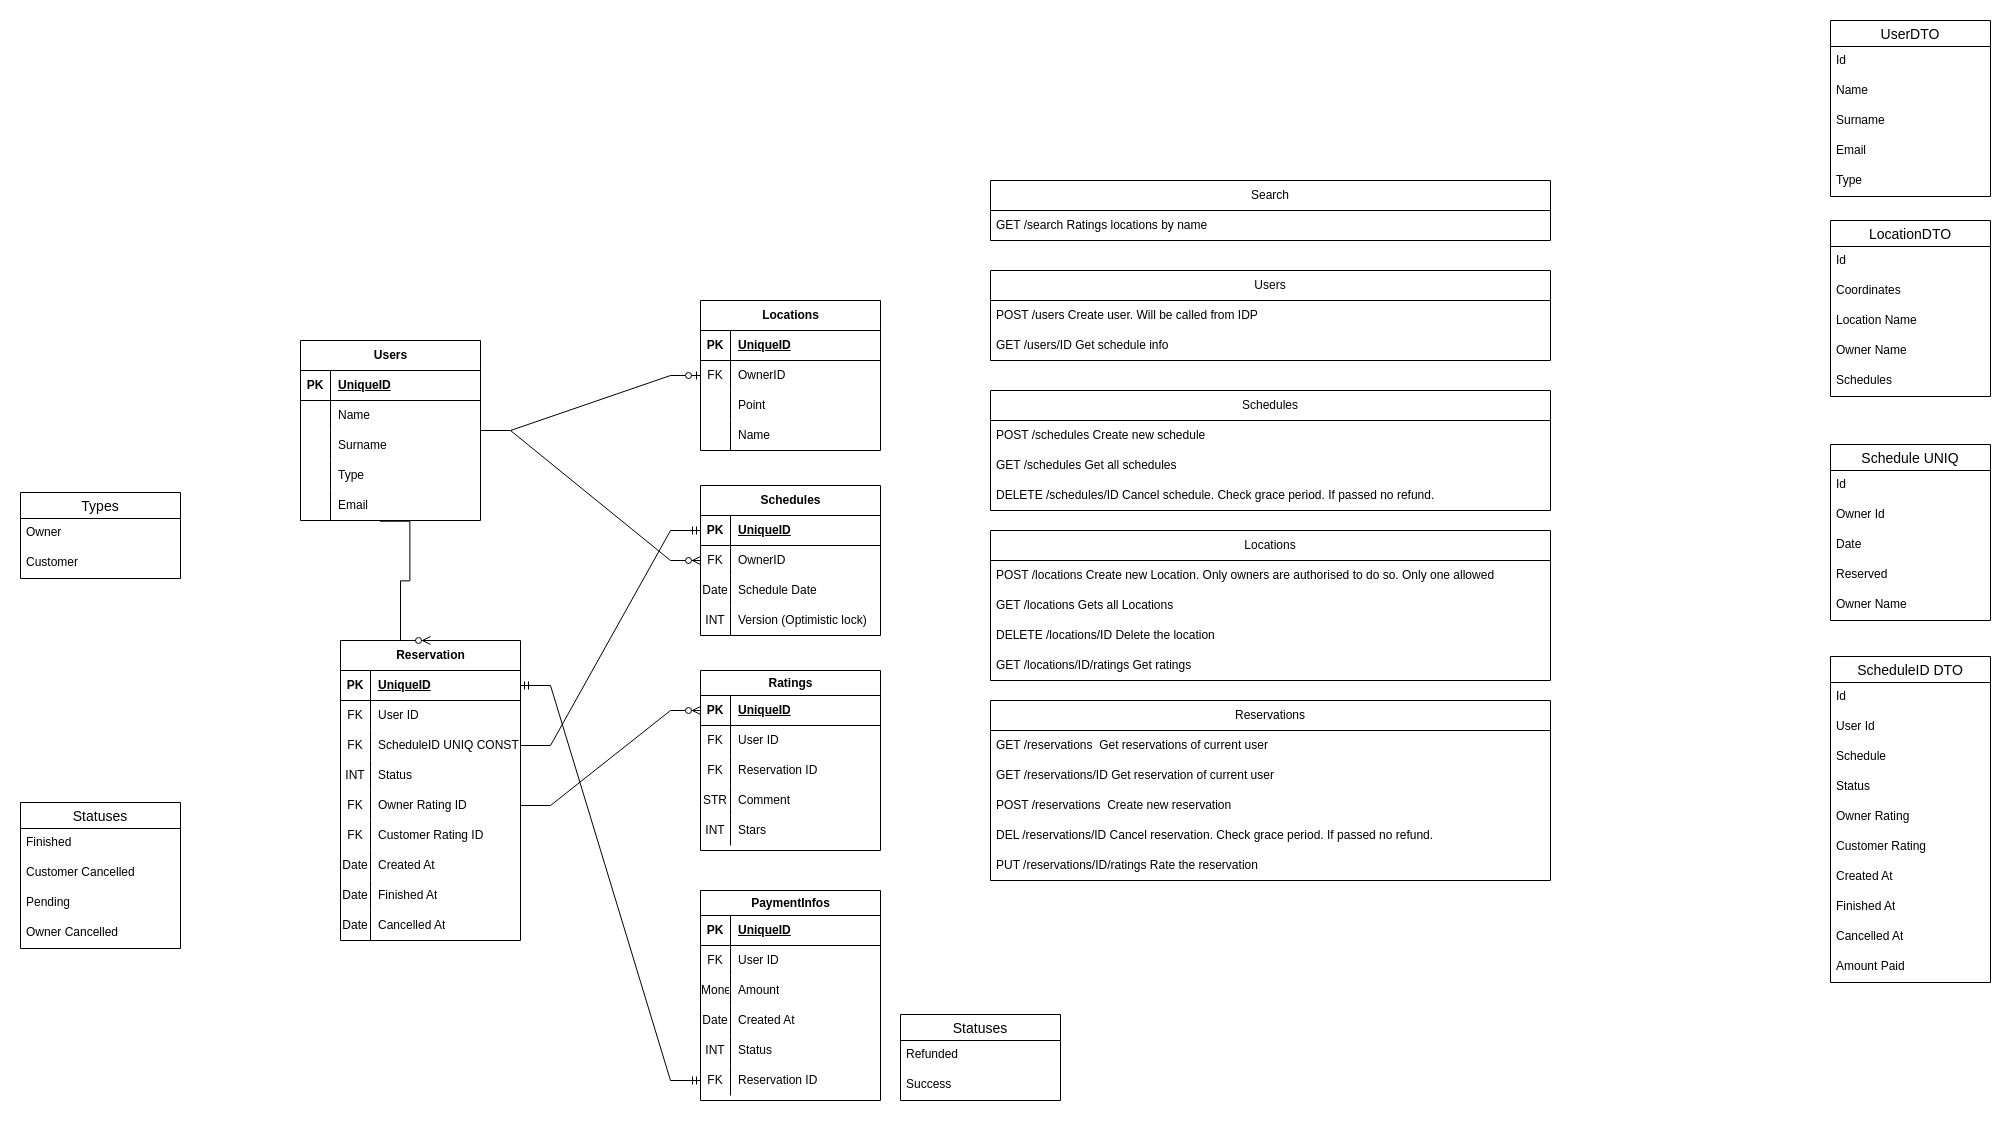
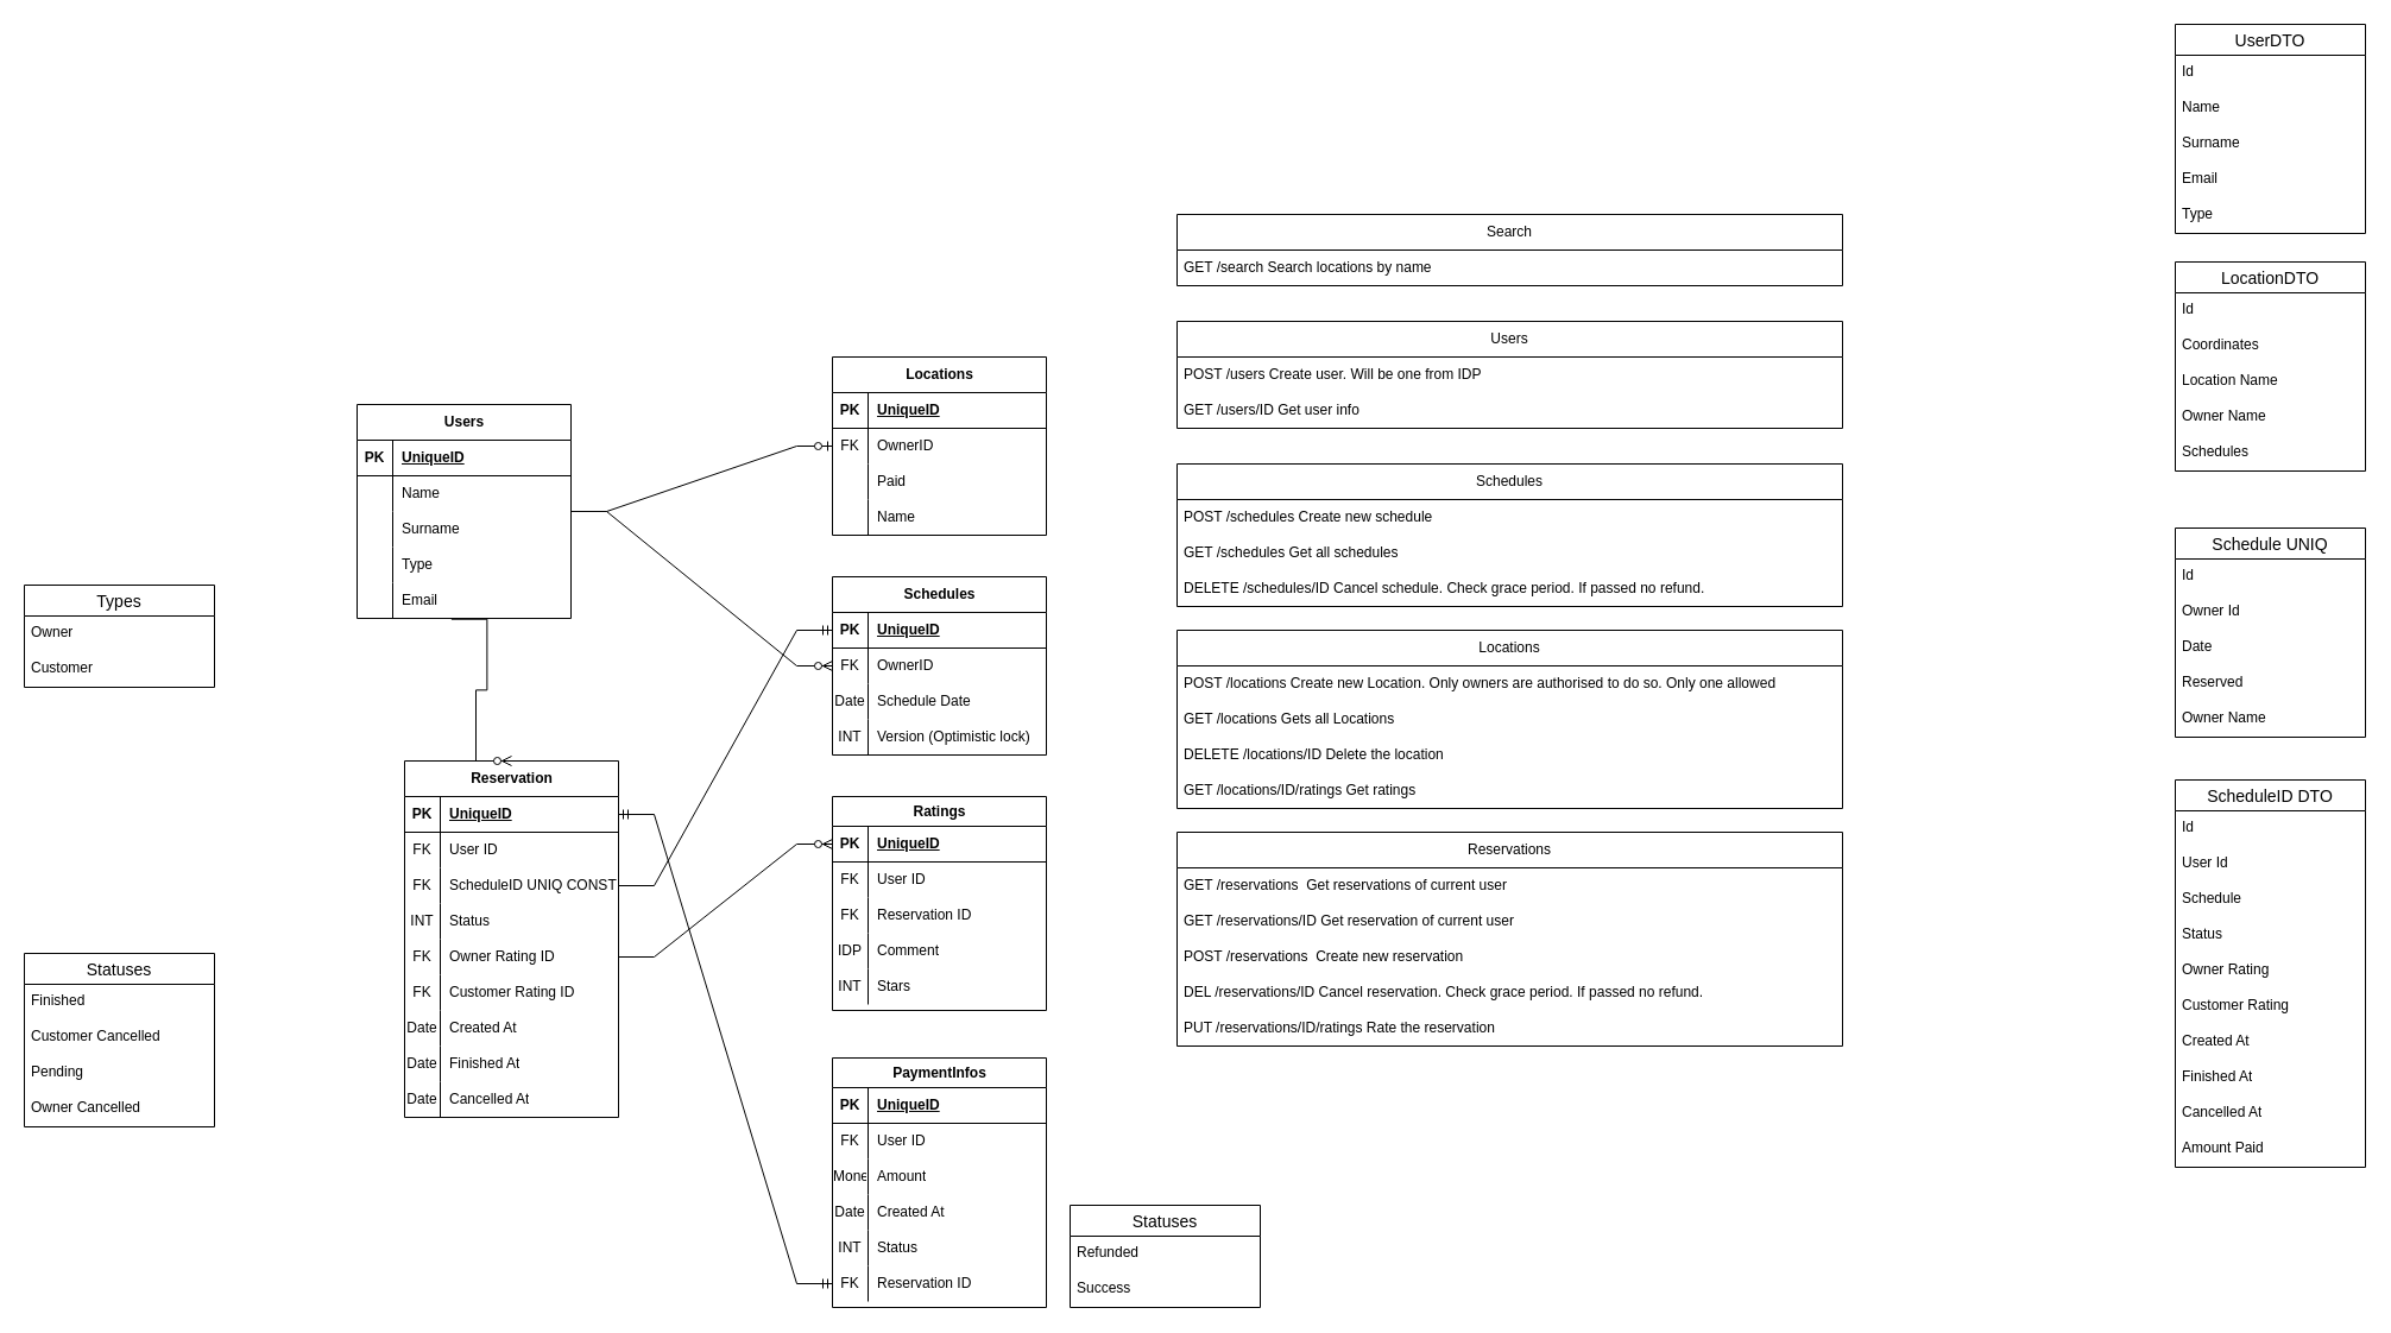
- <mxCell id="120" value="GET /search Ratings locations by name" style="text;strokeColor=none;fillColor=none;align=left;verticalAlign=middle;spacingLeft=4;spacingRight=4;overflow=hidden;points=[[0,0.5],[1,0.5]];portConstraint=eastwest;rotatable=0;whiteSpace=wrap;html=1;" vertex="1" parent="119"><mxGeometry y="30" width="560" height="30" as="geometry" /></mxCell>
+ <mxCell id="120" value="GET /search Search locations by name" style="text;strokeColor=none;fillColor=none;align=left;verticalAlign=middle;spacingLeft=4;spacingRight=4;overflow=hidden;points=[[0,0.5],[1,0.5]];portConstraint=eastwest;rotatable=0;whiteSpace=wrap;html=1;" vertex="1" parent="119"><mxGeometry y="30" width="560" height="30" as="geometry" /></mxCell>
- <mxCell id="117" value="POST /users Create user. Will be called from IDP" style="text;strokeColor=none;fillColor=none;align=left;verticalAlign=middle;spacingLeft=4;spacingRight=4;overflow=hidden;points=[[0,0.5],[1,0.5]];portConstraint=eastwest;rotatable=0;whiteSpace=wrap;html=1;" vertex="1" parent="116"><mxGeometry y="30" width="560" height="30" as="geometry" /></mxCell>
+ <mxCell id="117" value="POST /users Create user. Will be one from IDP" style="text;strokeColor=none;fillColor=none;align=left;verticalAlign=middle;spacingLeft=4;spacingRight=4;overflow=hidden;points=[[0,0.5],[1,0.5]];portConstraint=eastwest;rotatable=0;whiteSpace=wrap;html=1;" vertex="1" parent="116"><mxGeometry y="30" width="560" height="30" as="geometry" /></mxCell>
- <mxCell id="118" value="GET /users/ID Get schedule info" style="text;strokeColor=none;fillColor=none;align=left;verticalAlign=middle;spacingLeft=4;spacingRight=4;overflow=hidden;points=[[0,0.5],[1,0.5]];portConstraint=eastwest;rotatable=0;whiteSpace=wrap;html=1;" vertex="1" parent="116"><mxGeometry y="60" width="560" height="30" as="geometry" /></mxCell>
+ <mxCell id="118" value="GET /users/ID Get user info" style="text;strokeColor=none;fillColor=none;align=left;verticalAlign=middle;spacingLeft=4;spacingRight=4;overflow=hidden;points=[[0,0.5],[1,0.5]];portConstraint=eastwest;rotatable=0;whiteSpace=wrap;html=1;" vertex="1" parent="116"><mxGeometry y="60" width="560" height="30" as="geometry" /></mxCell>
- <mxCell id="84" value="Point" style="shape=partialRectangle;connectable=0;fillColor=none;top=0;left=0;bottom=0;right=0;align=left;spacingLeft=6;overflow=hidden;whiteSpace=wrap;html=1;" parent="82" vertex="1"><mxGeometry x="30" width="150" height="30" as="geometry"><mxRectangle width="150" height="30" as="alternateBounds" /></mxGeometry></mxCell>
+ <mxCell id="84" value="Paid" style="shape=partialRectangle;connectable=0;fillColor=none;top=0;left=0;bottom=0;right=0;align=left;spacingLeft=6;overflow=hidden;whiteSpace=wrap;html=1;" parent="82" vertex="1"><mxGeometry x="30" width="150" height="30" as="geometry"><mxRectangle width="150" height="30" as="alternateBounds" /></mxGeometry></mxCell>
- <mxCell id="70" value="STR" style="shape=partialRectangle;connectable=0;fillColor=none;top=0;left=0;bottom=0;right=0;editable=1;overflow=hidden;whiteSpace=wrap;html=1;" parent="69" vertex="1"><mxGeometry width="30" height="30" as="geometry"><mxRectangle width="30" height="30" as="alternateBounds" /></mxGeometry></mxCell>
+ <mxCell id="70" value="IDP" style="shape=partialRectangle;connectable=0;fillColor=none;top=0;left=0;bottom=0;right=0;editable=1;overflow=hidden;whiteSpace=wrap;html=1;" parent="69" vertex="1"><mxGeometry width="30" height="30" as="geometry"><mxRectangle width="30" height="30" as="alternateBounds" /></mxGeometry></mxCell>
